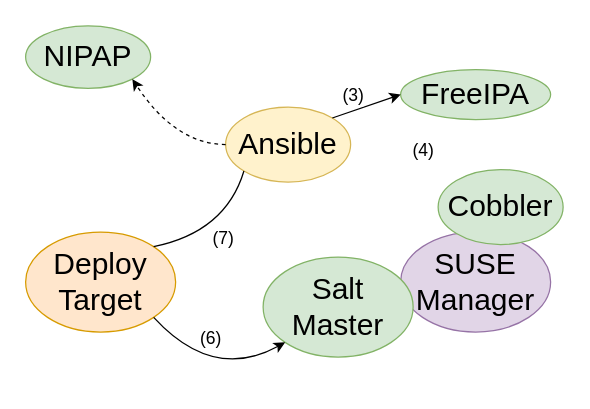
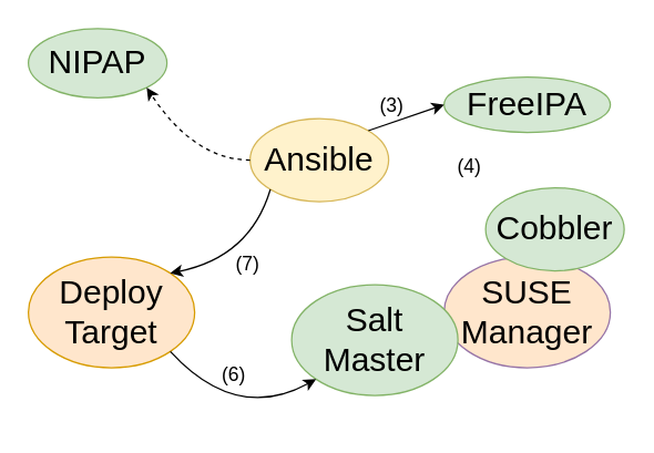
- <mxCell id="10" value="" style="curved=1;endArrow=none;html=1;fontSize=24;entryX=1;entryY=0;entryDx=0;entryDy=0;exitX=0;exitY=1;exitDx=0;exitDy=0;" parent="1" source="2" target="7" edge="1"><mxGeometry width="50" height="50" relative="1" as="geometry"><mxPoint x="217.574" y="116.716" as="sourcePoint" /><mxPoint x="130" y="55" as="targetPoint" /><Array as="points"><mxPoint x="180" y="185" /></Array></mxGeometry></mxCell>
+ <mxCell id="10" value="" style="curved=1;endArrow=classic;html=1;fontSize=24;entryX=1;entryY=0;entryDx=0;entryDy=0;exitX=0;exitY=1;exitDx=0;exitDy=0;" parent="1" source="2" target="7" edge="1"><mxGeometry width="50" height="50" relative="1" as="geometry"><mxPoint x="217.574" y="116.716" as="sourcePoint" /><mxPoint x="130" y="55" as="targetPoint" /><Array as="points"><mxPoint x="180" y="185" /></Array></mxGeometry></mxCell>
- <mxCell id="4" value="SUSE&lt;br&gt;Manager" style="ellipse;whiteSpace=wrap;html=1;fontSize=24;fillColor=#e1d5e7;strokeColor=#9673a6;" parent="1" vertex="1"><mxGeometry x="320" y="185" width="120" height="80" as="geometry" /></mxCell>
+ <mxCell id="4" value="SUSE&lt;br&gt;Manager" style="ellipse;whiteSpace=wrap;html=1;fontSize=24;fillColor=#ffe6cc;strokeColor=#9673a6;" parent="1" vertex="1"><mxGeometry x="320" y="185" width="120" height="80" as="geometry" /></mxCell>
